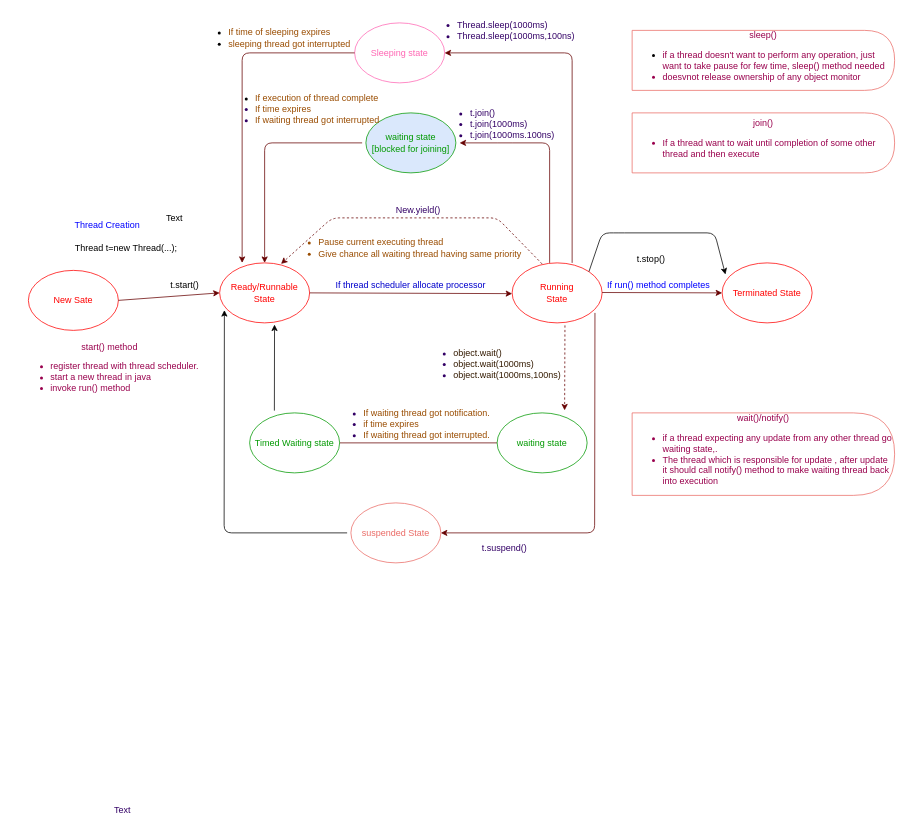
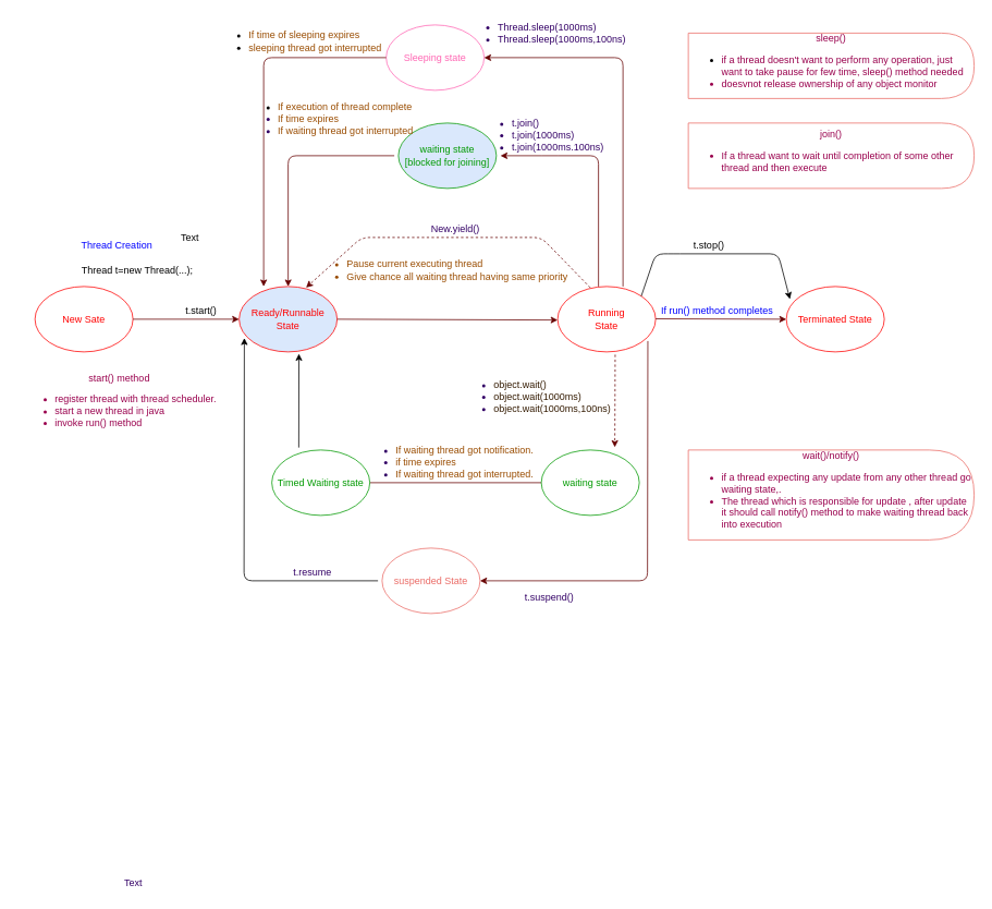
- <mxCell id="42" value="t.stop()" style="text;html=1;align=center;verticalAlign=middle;resizable=0;points=[];autosize=1;" vertex="1" parent="1"><mxGeometry x="842" y="335" width="50" height="20" as="geometry" /></mxCell>
+ <mxCell id="42" value="t.stop()" style="text;html=1;align=center;verticalAlign=middle;resizable=0;points=[];autosize=1;" vertex="1" parent="1"><mxGeometry x="842" y="290" width="50" height="20" as="geometry" /></mxCell>
- <mxCell id="11" value="&lt;font color=&quot;#0000cc&quot;&gt;If thread scheduler allocate processor&lt;/font&gt;" style="text;html=1;strokeColor=none;fillColor=none;align=center;verticalAlign=middle;whiteSpace=wrap;rounded=0;" parent="1" vertex="1"><mxGeometry x="432" y="370" width="230" height="20" as="geometry" /></mxCell>
- <mxCell id="3" value="&lt;font color=&quot;#ff0000&quot;&gt;Ready/Runnable&lt;br&gt;State&lt;br&gt;&lt;/font&gt;" style="ellipse;whiteSpace=wrap;html=1;strokeColor=#FF0000;" parent="1" vertex="1"><mxGeometry x="292" y="350" width="120" height="80" as="geometry" /></mxCell>
+ <mxCell id="3" value="&lt;font color=&quot;#ff0000&quot;&gt;Ready/Runnable&lt;br&gt;State&lt;br&gt;&lt;/font&gt;" style="ellipse;whiteSpace=wrap;html=1;strokeColor=#FF0000;fillColor=#dae8fc;" parent="1" vertex="1"><mxGeometry x="292" y="350" width="120" height="80" as="geometry" /></mxCell>
- <mxCell id="2" value="&lt;font color=&quot;#ff0000&quot;&gt;New Sate&lt;/font&gt;" style="ellipse;whiteSpace=wrap;html=1;strokeColor=#FF0000;" parent="1" vertex="1"><mxGeometry x="37" y="360" width="120" height="80" as="geometry" /></mxCell>
+ <mxCell id="2" value="&lt;font color=&quot;#ff0000&quot;&gt;New Sate&lt;/font&gt;" style="ellipse;whiteSpace=wrap;html=1;strokeColor=#FF0000;" parent="1" vertex="1"><mxGeometry y="350" width="120" height="80" as="geometry" x="42" /></mxCell>
+ <mxCell id="32" value="t.resume" style="text;html=1;strokeColor=none;fillColor=none;align=center;verticalAlign=middle;whiteSpace=wrap;rounded=0;fontColor=#330066;" parent="1" vertex="1"><mxGeometry x="362" y="690" width="40" height="20" as="geometry" /></mxCell>
